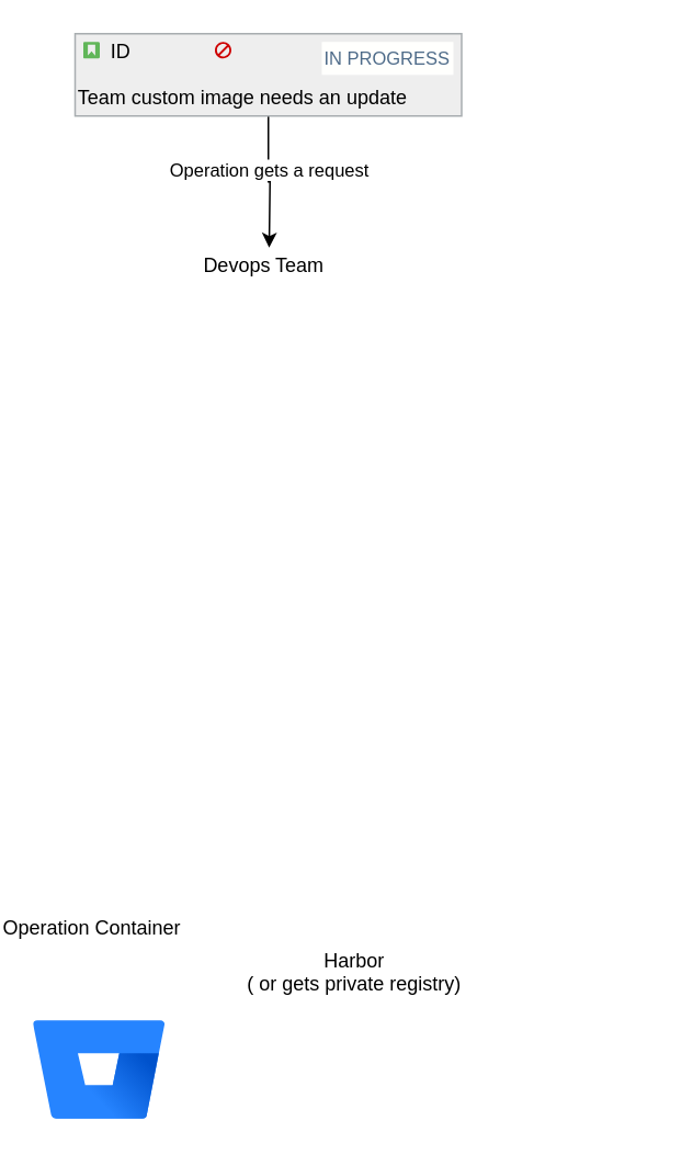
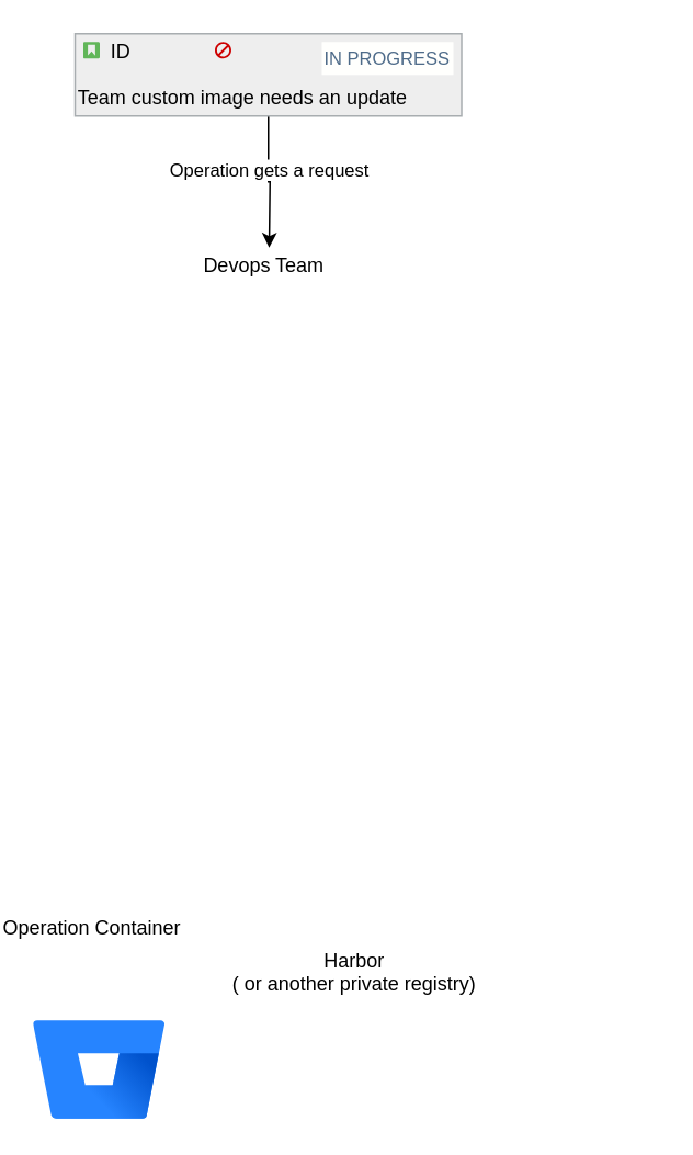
- <mxCell id="3" value="Harbor&#10;( or gets private registry)" style="shape=image;verticalLabelPosition=bottom;labelBackgroundColor=#ffffff;verticalAlign=top;aspect=fixed;imageAspect=0;image=https://www.jpaul.me/wp-content/uploads/2020/09/harbor-icon-color.png;" vertex="1" parent="1"><mxGeometry x="170" y="480" width="90" height="90" as="geometry" /></mxCell>
+ <mxCell id="3" value="Harbor&#10;( or another private registry)" style="shape=image;verticalLabelPosition=bottom;labelBackgroundColor=#ffffff;verticalAlign=top;aspect=fixed;imageAspect=0;image=https://www.jpaul.me/wp-content/uploads/2020/09/harbor-icon-color.png;" vertex="1" parent="1"><mxGeometry x="170" y="480" width="90" height="90" as="geometry" /></mxCell>
